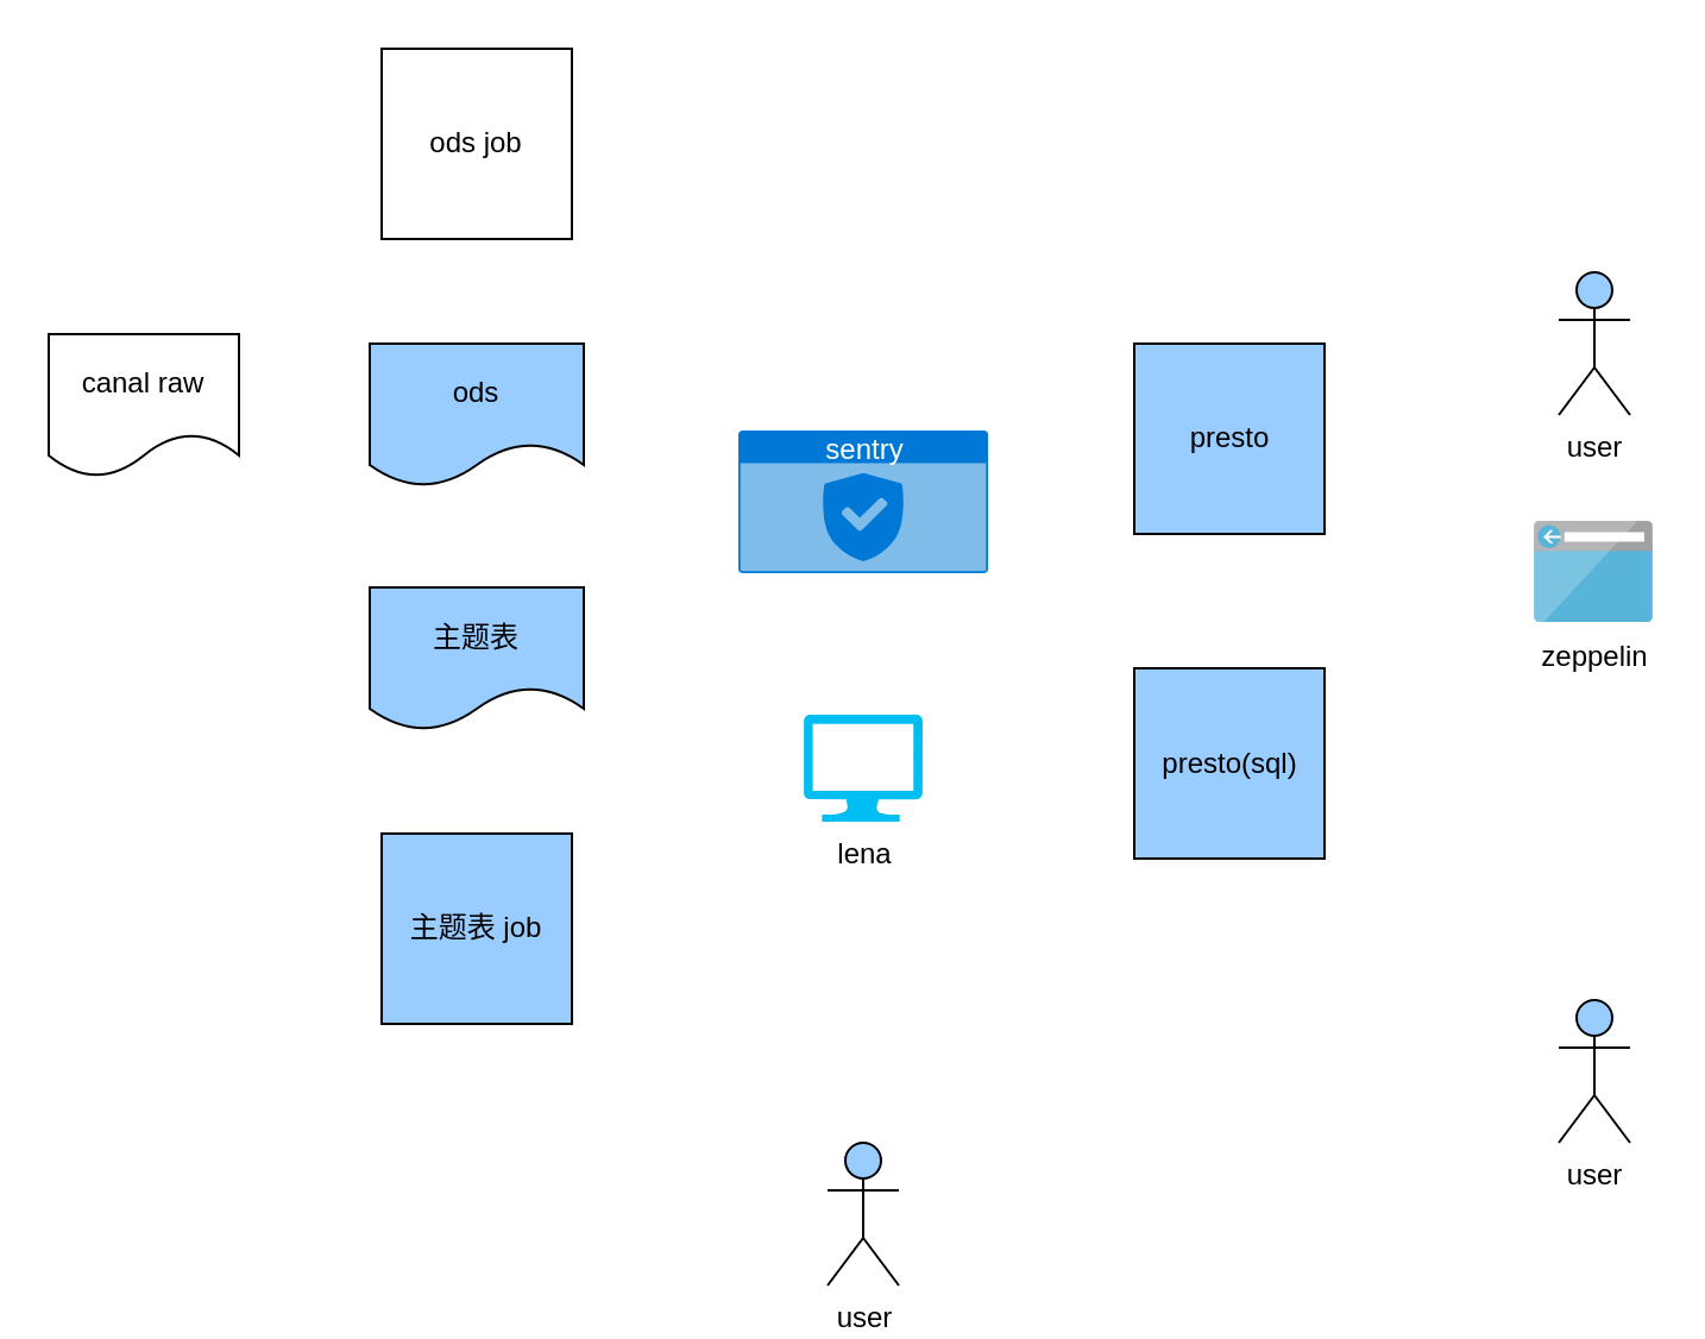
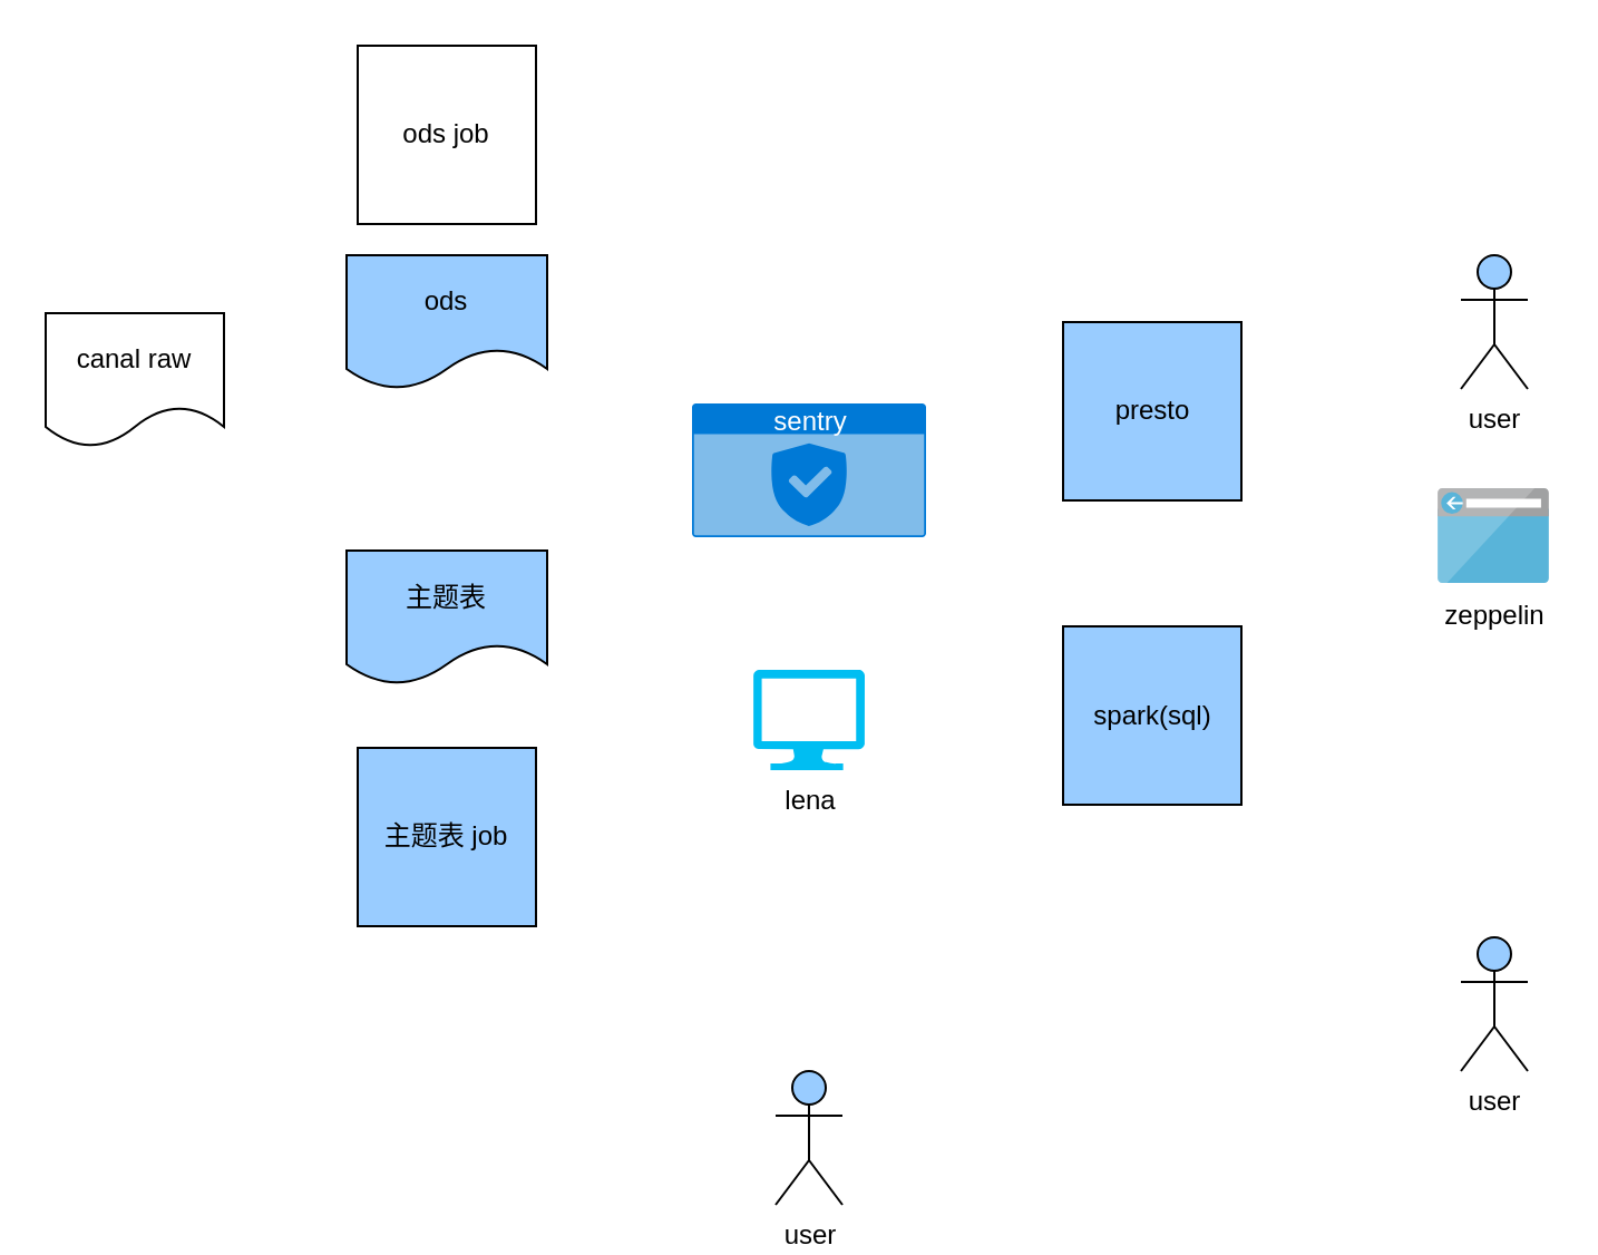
- <mxCell id="2" value="ods" style="shape=document;whiteSpace=wrap;html=1;boundedLbl=1;fillColor=#99CCFF;" vertex="1" parent="1"><mxGeometry x="155" y="144" width="90" height="60" as="geometry" /></mxCell>
+ <mxCell id="2" value="ods" style="shape=document;whiteSpace=wrap;html=1;boundedLbl=1;fillColor=#99CCFF;" vertex="1" parent="1"><mxGeometry x="155" y="114" width="90" height="60" as="geometry" /></mxCell>
- <mxCell id="6" value="presto(sql)" style="whiteSpace=wrap;html=1;aspect=fixed;fillColor=#99CCFF;" vertex="1" parent="1"><mxGeometry x="476.5" y="280.5" width="80" height="80" as="geometry" /></mxCell>
+ <mxCell id="6" value="spark(sql)" style="whiteSpace=wrap;html=1;aspect=fixed;fillColor=#99CCFF;" vertex="1" parent="1"><mxGeometry x="476.5" y="280.5" width="80" height="80" as="geometry" /></mxCell>
- <mxCell id="11" value="主题表 job" style="whiteSpace=wrap;html=1;aspect=fixed;fillColor=#99CCFF;" vertex="1" parent="1"><mxGeometry x="160" y="350" width="80" height="80" as="geometry" /></mxCell>
+ <mxCell id="11" value="主题表 job" style="whiteSpace=wrap;html=1;aspect=fixed;fillColor=#99CCFF;" vertex="1" parent="1"><mxGeometry x="160" y="335" width="80" height="80" as="geometry" /></mxCell>
